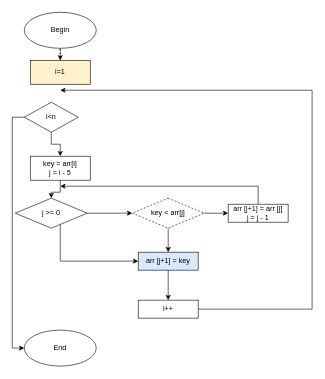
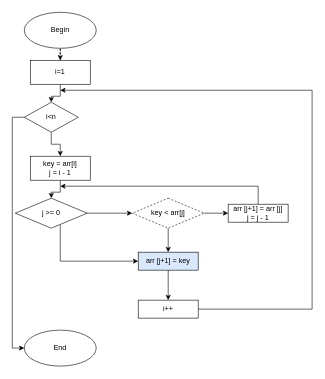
- <mxCell id="5" value="i=1" style="rounded=0;whiteSpace=wrap;html=1;fillColor=#fff2cc;" vertex="1" parent="1"><mxGeometry x="50" y="100" width="100" height="40" as="geometry" /></mxCell>
+ <mxCell id="5" value="i=1" style="rounded=0;whiteSpace=wrap;html=1;" vertex="1" parent="1"><mxGeometry x="50" y="100" width="100" height="40" as="geometry" /></mxCell>
+ <mxCell id="4" value="" style="edgeStyle=orthogonalEdgeStyle;rounded=0;orthogonalLoop=1;jettySize=auto;html=1;" edge="1" parent="1" source="5" target="8"><mxGeometry relative="1" as="geometry" /></mxCell>
- <mxCell id="10" value="key = arr[i]&lt;br&gt;j = i - 5" style="rounded=0;whiteSpace=wrap;html=1;" vertex="1" parent="1"><mxGeometry x="50" y="260" width="100" height="40" as="geometry" /></mxCell>
+ <mxCell id="10" value="key = arr[i]&lt;br&gt;j = i - 1" style="rounded=0;whiteSpace=wrap;html=1;" vertex="1" parent="1"><mxGeometry x="50" y="260" width="100" height="40" as="geometry" /></mxCell>
